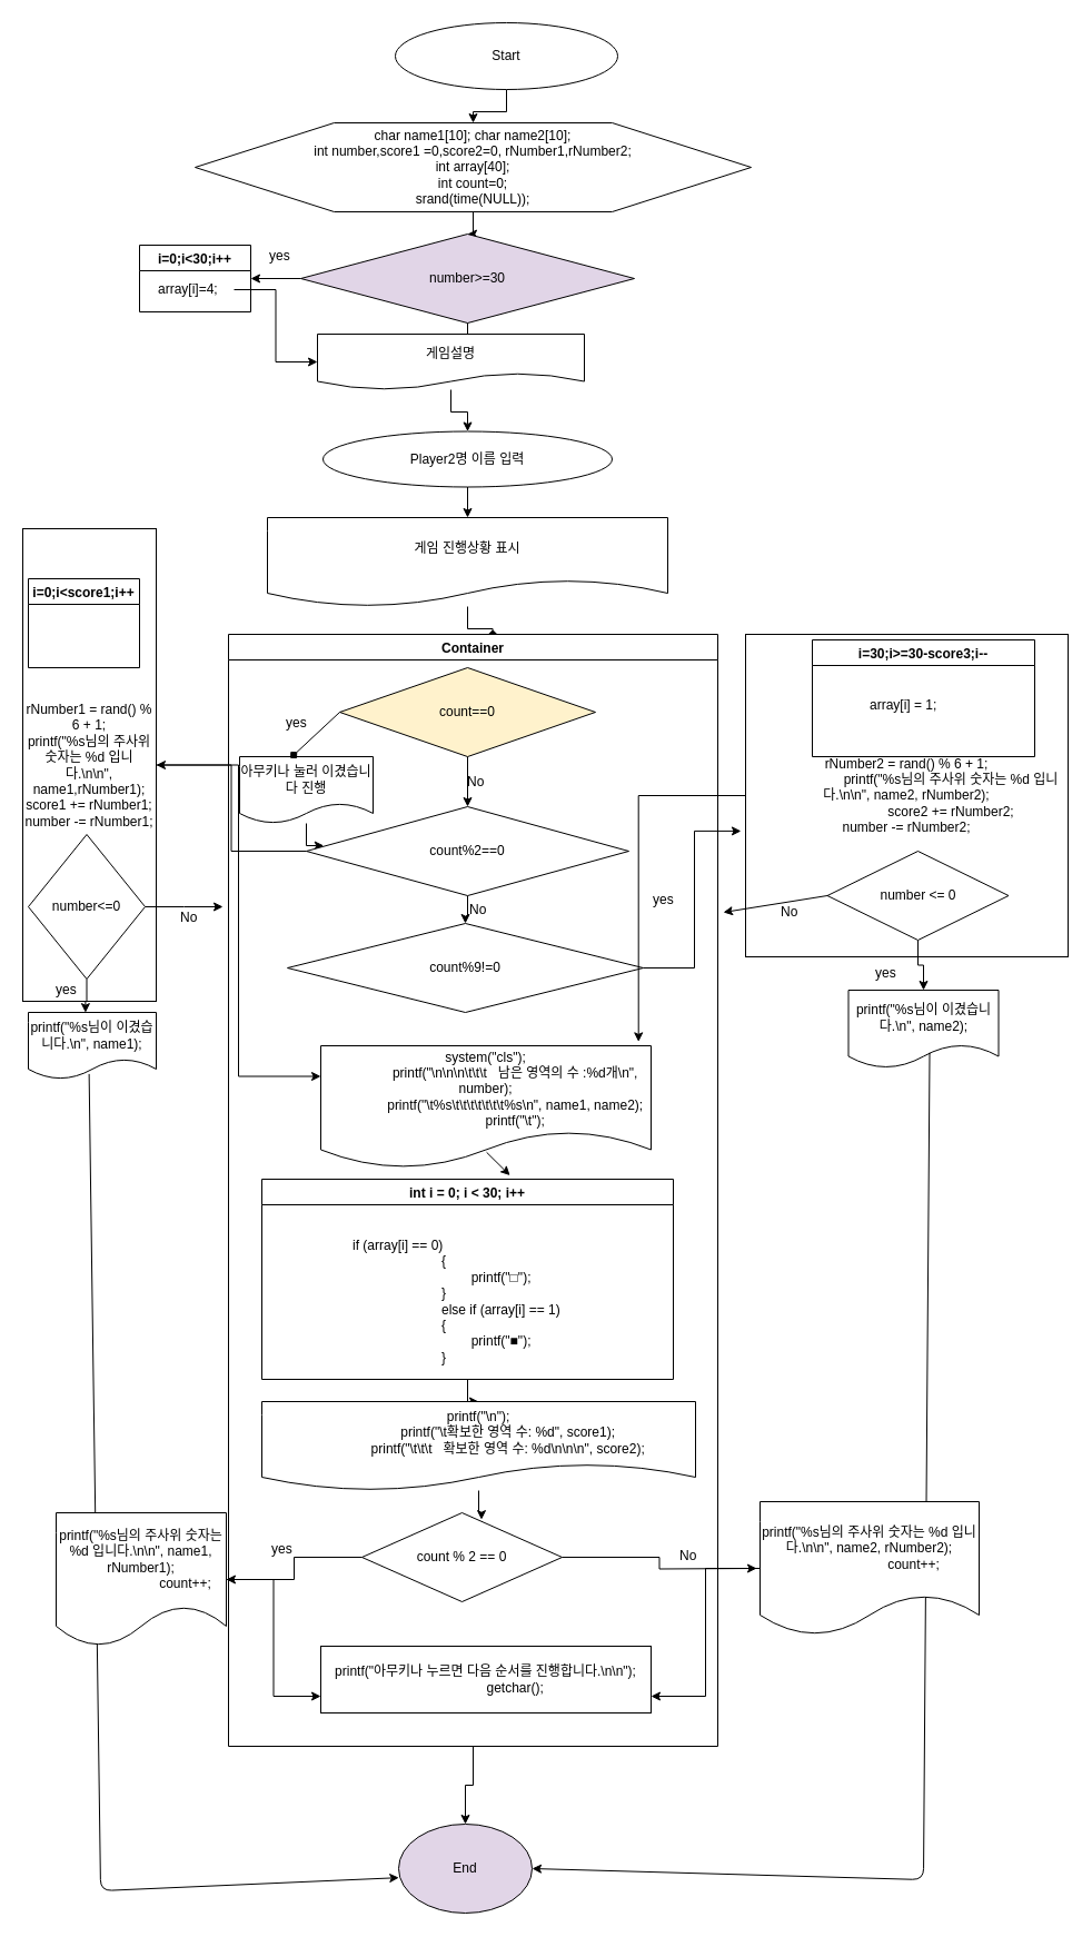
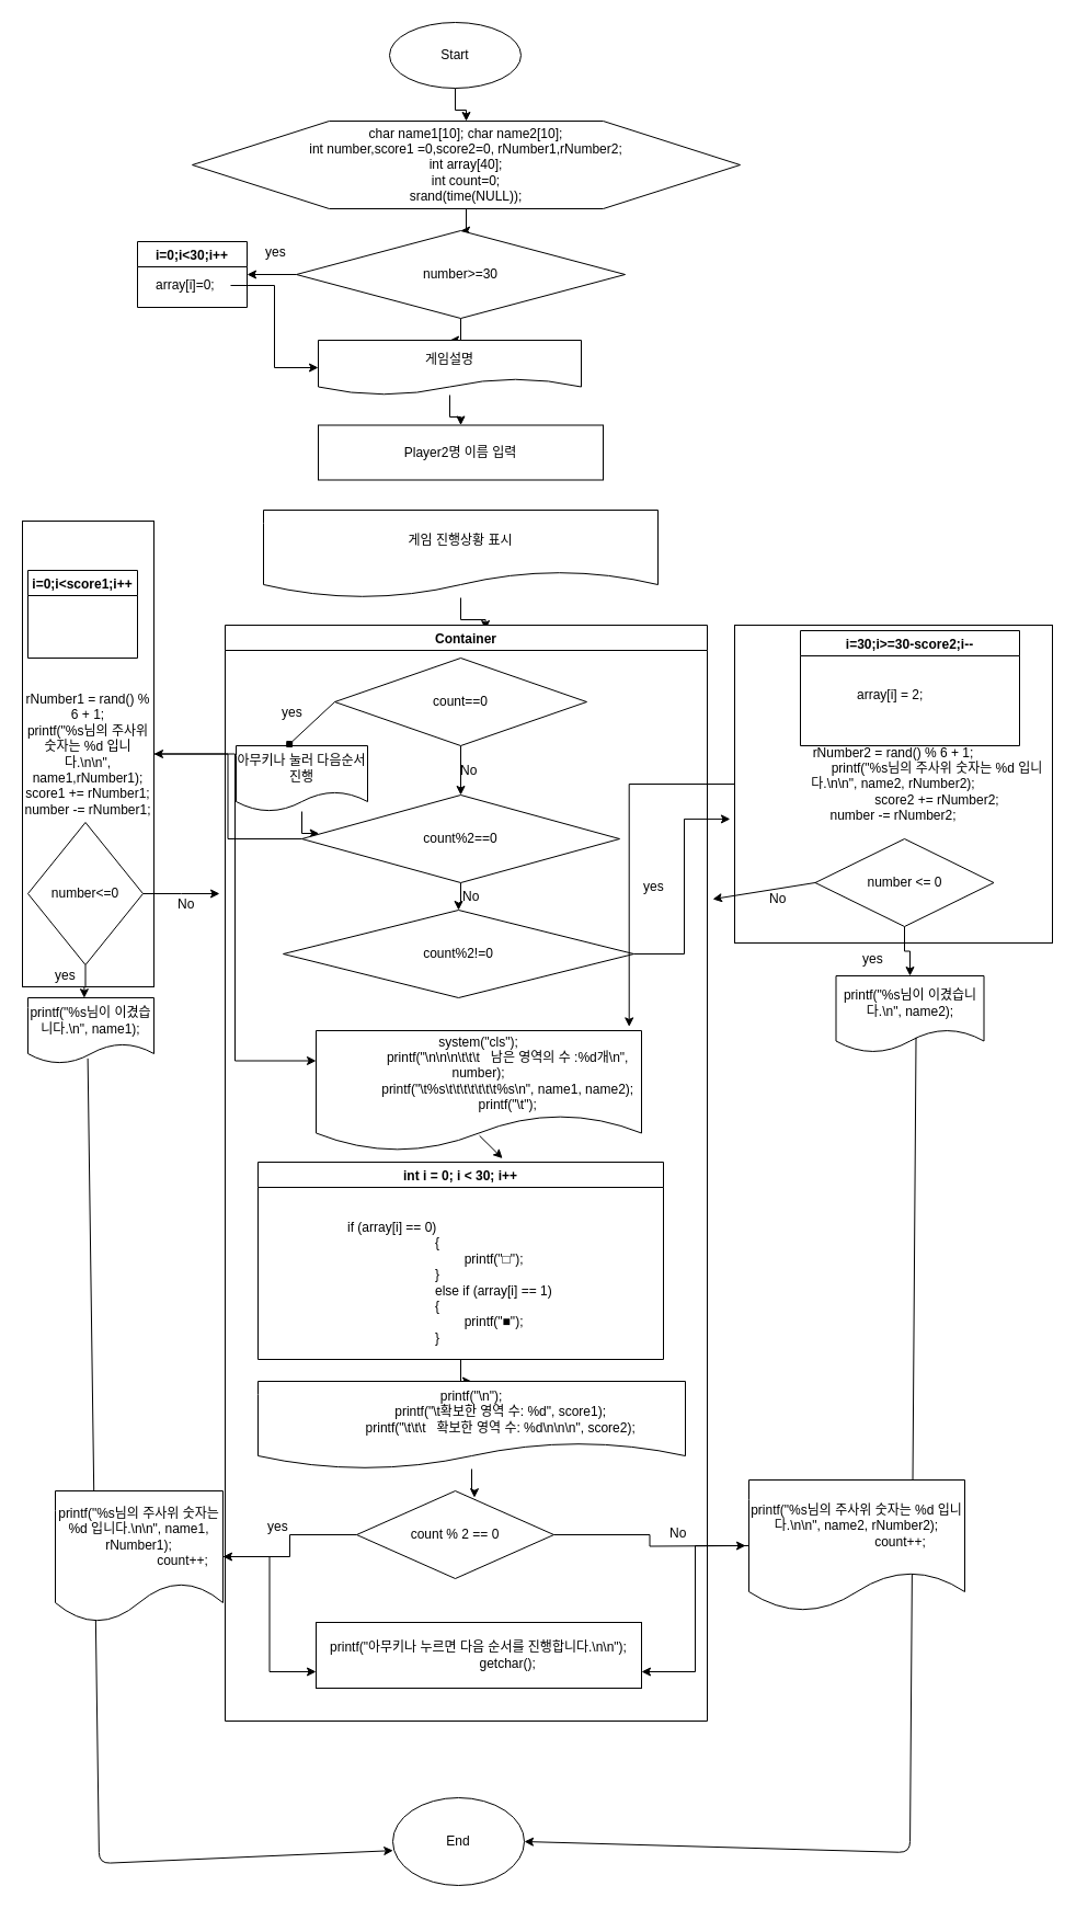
- <mxCell id="3" value="Start" style="ellipse;whiteSpace=wrap;html=1;" vertex="1" parent="1"><mxGeometry x="355" y="20" width="200" height="60" as="geometry" /></mxCell>
+ <mxCell id="3" value="Start" style="ellipse;whiteSpace=wrap;html=1;" vertex="1" parent="1"><mxGeometry x="355" width="120" height="60" as="geometry" y="20" /></mxCell>
- <mxCell id="8" value="number&amp;gt;=30" style="rhombus;whiteSpace=wrap;html=1;fillColor=#e1d5e7;" vertex="1" parent="1"><mxGeometry x="270" y="210" width="300" height="80" as="geometry" /></mxCell>
+ <mxCell id="8" value="number&amp;gt;=30" style="rhombus;whiteSpace=wrap;html=1;" vertex="1" parent="1"><mxGeometry x="270" y="210" width="300" height="80" as="geometry" /></mxCell>
- <mxCell id="10" value="array[i]=4;" style="text;html=1;resizable=0;points=[];autosize=1;align=left;verticalAlign=top;spacingTop=-4;" vertex="1" parent="9"><mxGeometry x="15" y="30" width="70" height="20" as="geometry" /></mxCell>
+ <mxCell id="10" value="array[i]=0;" style="text;html=1;resizable=0;points=[];autosize=1;align=left;verticalAlign=top;spacingTop=-4;" vertex="1" parent="9"><mxGeometry x="15" y="30" width="70" height="20" as="geometry" /></mxCell>
- <mxCell id="13" value="게임설명" style="shape=document;whiteSpace=wrap;html=1;boundedLbl=1;" vertex="1" parent="1"><mxGeometry x="285" y="300" width="240" height="50" as="geometry" /></mxCell>
+ <mxCell id="13" value="게임설명" style="shape=document;whiteSpace=wrap;html=1;boundedLbl=1;" vertex="1" parent="1"><mxGeometry x="290" y="310" width="240" height="50" as="geometry" /></mxCell>
- <mxCell id="15" value="Player2명 이름 입력" style="ellipse;whiteSpace=wrap;html=1;" vertex="1" parent="1"><mxGeometry x="290" y="387.5" width="260" height="50" as="geometry" /></mxCell>
+ <mxCell id="15" value="Player2명 이름 입력" style="rounded=0;whiteSpace=wrap;html=1;" vertex="1" parent="1"><mxGeometry x="290" y="387.5" width="260" height="50" as="geometry" /></mxCell>
- <mxCell id="14" value="" style="edgeStyle=orthogonalEdgeStyle;rounded=0;orthogonalLoop=1;jettySize=auto;html=1;" edge="1" parent="1" source="15" target="17"><mxGeometry relative="1" as="geometry" /></mxCell>
- <mxCell id="16" style="edgeStyle=orthogonalEdgeStyle;rounded=0;orthogonalLoop=1;jettySize=auto;html=1;entryX=0.54;entryY=0.004;entryDx=0;entryDy=0;entryPerimeter=0;endArrow=diamond;" edge="1" parent="1" source="17" target="19"><mxGeometry relative="1" as="geometry" /></mxCell>
+ <mxCell id="16" style="edgeStyle=orthogonalEdgeStyle;rounded=0;orthogonalLoop=1;jettySize=auto;html=1;entryX=0.54;entryY=0.004;entryDx=0;entryDy=0;entryPerimeter=0;" edge="1" parent="1" source="17" target="19"><mxGeometry relative="1" as="geometry" /></mxCell>
- <mxCell id="57" value="i=30;i&gt;=30-score3;i--" style="swimlane;" vertex="1" parent="1"><mxGeometry x="730" y="575" width="200" height="105" as="geometry" /></mxCell>
+ <mxCell id="57" value="i=30;i&gt;=30-score2;i--" style="swimlane;" vertex="1" parent="1"><mxGeometry x="730" y="575" width="200" height="105" as="geometry" /></mxCell>
- <mxCell id="58" value="array[i] = 1;" style="text;html=1;" vertex="1" parent="1"><mxGeometry x="780" y="620" width="90" height="30" as="geometry" /></mxCell>
+ <mxCell id="58" value="array[i] = 2;" style="text;html=1;" vertex="1" parent="1"><mxGeometry x="780" y="620" width="90" height="30" as="geometry" /></mxCell>
- <mxCell id="21" value="count==0" style="rhombus;whiteSpace=wrap;html=1;fillColor=#fff2cc;" vertex="1" parent="19"><mxGeometry x="100" y="30" width="230" height="80" as="geometry" /></mxCell>
+ <mxCell id="21" value="count==0" style="rhombus;whiteSpace=wrap;html=1;" vertex="1" parent="19"><mxGeometry x="100" y="30" width="230" height="80" as="geometry" /></mxCell>
- <mxCell id="23" value="아무키나 눌러 이겼습니다 진행" style="shape=document;whiteSpace=wrap;html=1;boundedLbl=1;" vertex="1" parent="19"><mxGeometry x="10" y="110" width="120" height="60" as="geometry" /></mxCell>
+ <mxCell id="23" value="아무키나 눌러 다음순서 진행" style="shape=document;whiteSpace=wrap;html=1;boundedLbl=1;" vertex="1" parent="19"><mxGeometry x="10" y="110" width="120" height="60" as="geometry" /></mxCell>
- <mxCell id="28" value="count%9!=0" style="rhombus;whiteSpace=wrap;html=1;" vertex="1" parent="19"><mxGeometry x="53" y="260" width="320" height="80" as="geometry" /></mxCell>
+ <mxCell id="28" value="count%2!=0" style="rhombus;whiteSpace=wrap;html=1;" vertex="1" parent="19"><mxGeometry x="53" y="260" width="320" height="80" as="geometry" /></mxCell>
- <mxCell id="18" style="edgeStyle=orthogonalEdgeStyle;rounded=0;orthogonalLoop=1;jettySize=auto;html=1;entryX=0.5;entryY=0;entryDx=0;entryDy=0;" edge="1" parent="1" source="19" target="50"><mxGeometry relative="1" as="geometry" /></mxCell>
- <mxCell id="50" value="End" style="ellipse;whiteSpace=wrap;html=1;fillColor=#e1d5e7;" vertex="1" parent="1"><mxGeometry x="358" y="1640" width="120" height="80" as="geometry" /></mxCell>
+ <mxCell id="50" value="End" style="ellipse;whiteSpace=wrap;html=1;" vertex="1" parent="1"><mxGeometry x="358" y="1640" width="120" height="80" as="geometry" /></mxCell>
